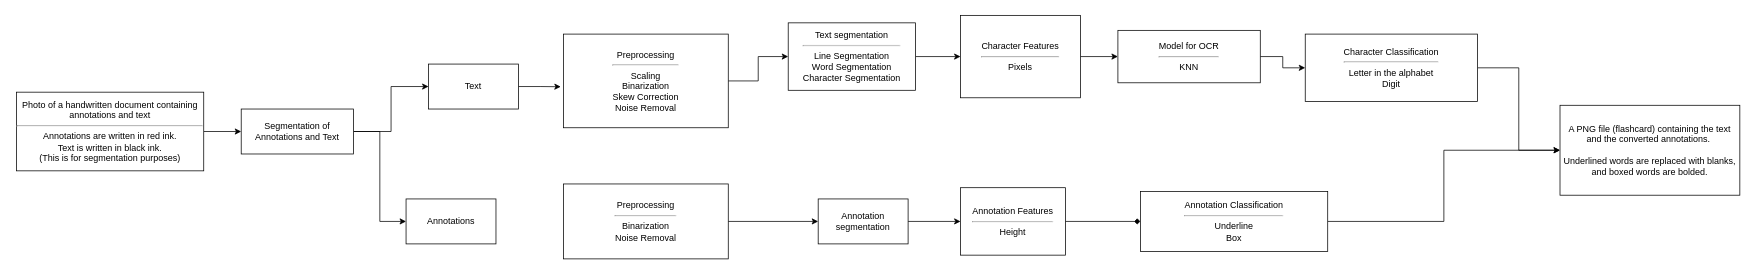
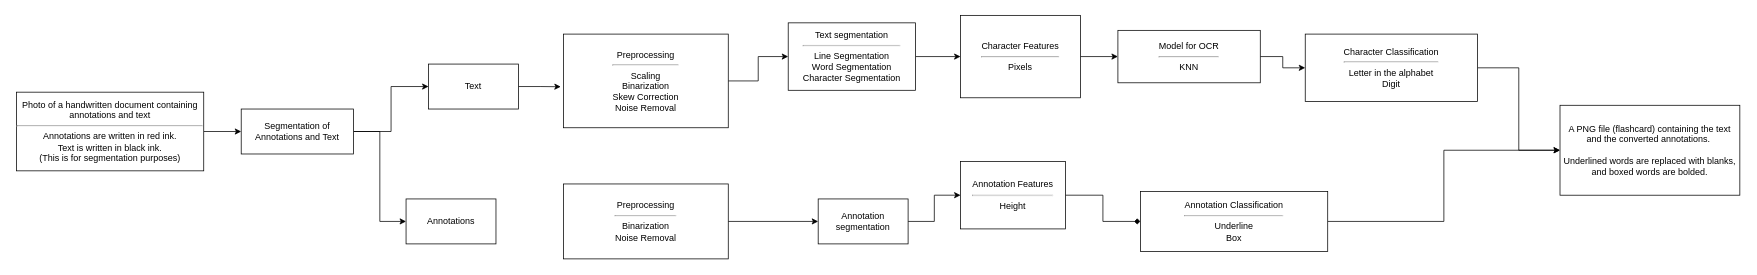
- <mxCell id="17" value="&lt;div&gt;Annotation Features&lt;/div&gt;&lt;div&gt;&lt;hr&gt;Height&lt;br&gt;&lt;/div&gt;" style="rounded=0;whiteSpace=wrap;html=1;fontFamily=Helvetica;fontSize=12;fontColor=default;align=center;strokeColor=default;fillColor=default;" parent="1" vertex="1"><mxGeometry x="1280" y="250" width="140" height="90" as="geometry" /></mxCell>
+ <mxCell id="17" value="&lt;div&gt;Annotation Features&lt;/div&gt;&lt;div&gt;&lt;hr&gt;Height&lt;br&gt;&lt;/div&gt;" style="rounded=0;whiteSpace=wrap;html=1;fontFamily=Helvetica;fontSize=12;fontColor=default;align=center;strokeColor=default;fillColor=default;" parent="1" vertex="1"><mxGeometry x="1280" y="215" width="140" height="90" as="geometry" /></mxCell>
